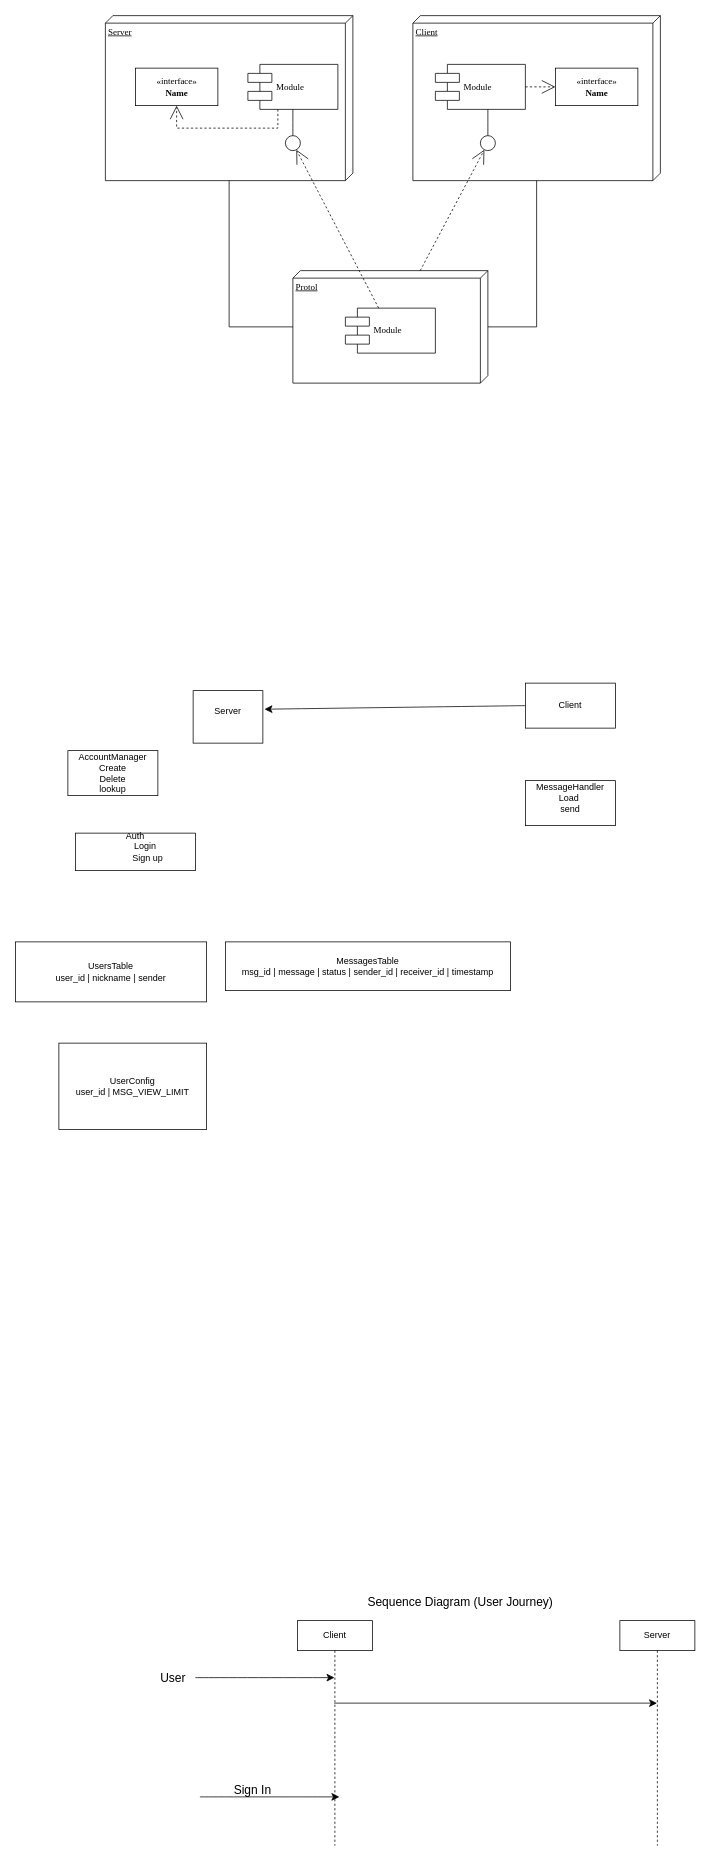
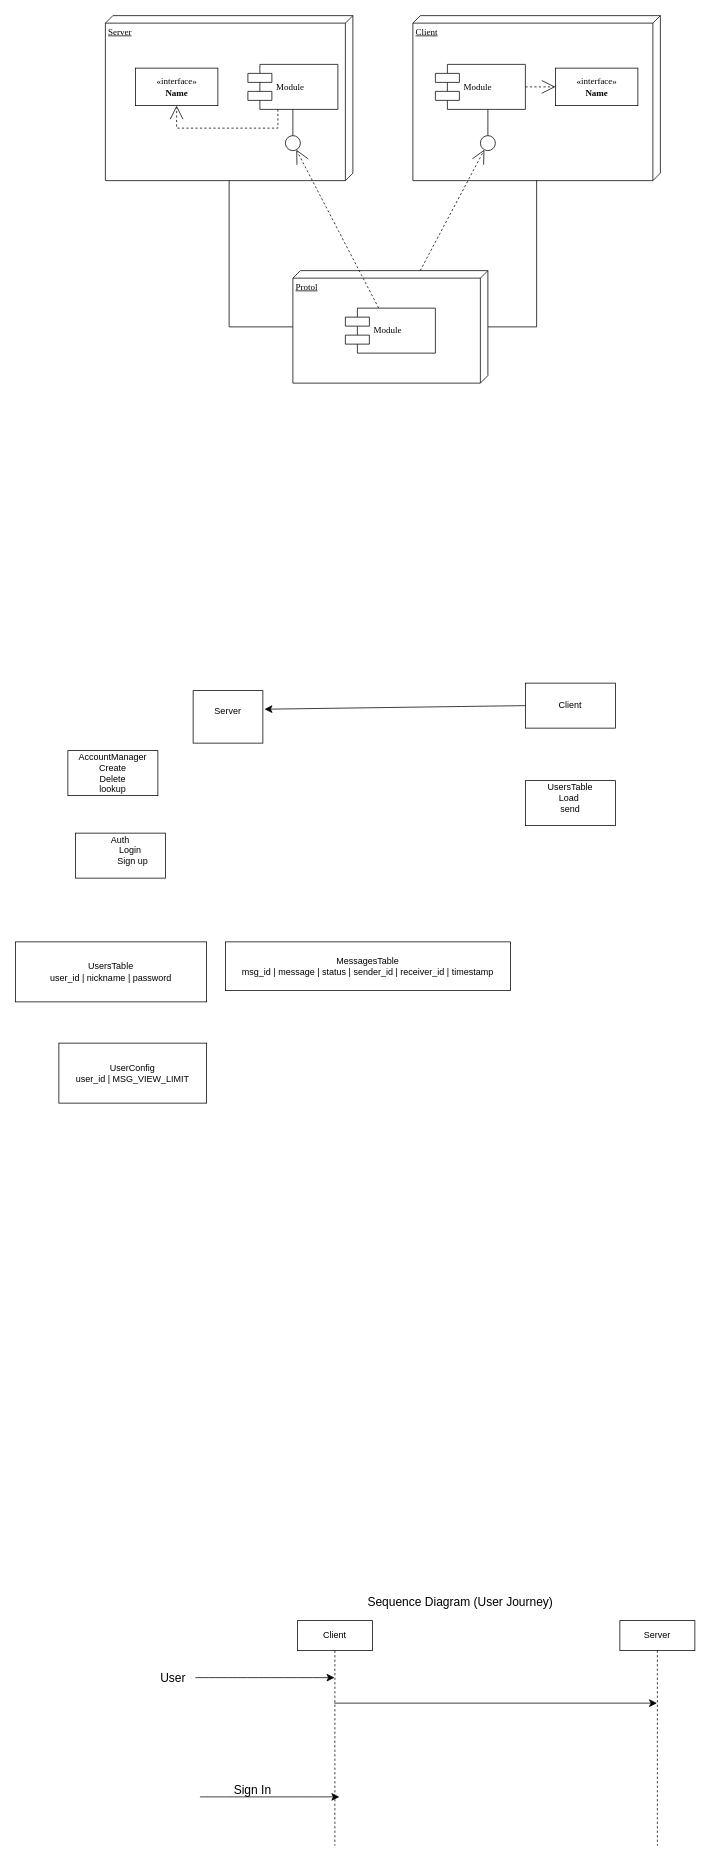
- <mxCell id="24" value="&lt;div&gt;MessageHandler&lt;/div&gt;&lt;div&gt;&lt;div&gt;&lt;span style=&quot;white-space: pre;&quot;&gt;Load &lt;/span&gt;&lt;/div&gt;&lt;div&gt;send&lt;/div&gt;&lt;br&gt;&lt;/div&gt;" style="rounded=0;whiteSpace=wrap;html=1;" vertex="1" parent="1"><mxGeometry x="700" y="1040" width="120" height="60" as="geometry" /></mxCell>
+ <mxCell id="24" value="&lt;div&gt;UsersTable&lt;/div&gt;&lt;div&gt;&lt;div&gt;&lt;span style=&quot;white-space: pre;&quot;&gt;Load &lt;/span&gt;&lt;/div&gt;&lt;div&gt;send&lt;/div&gt;&lt;br&gt;&lt;/div&gt;" style="rounded=0;whiteSpace=wrap;html=1;" vertex="1" parent="1"><mxGeometry x="700" y="1040" width="120" height="60" as="geometry" /></mxCell>
- <mxCell id="23" value="&lt;div&gt;Auth&lt;/div&gt;&lt;div&gt;&lt;div&gt;&lt;span style=&quot;white-space: pre;&quot;&gt;&#09;&lt;/span&gt;Login&lt;/div&gt;&lt;div&gt;&lt;span style=&quot;white-space: pre;&quot;&gt;&#09;&lt;/span&gt;&amp;nbsp; Sign up&lt;/div&gt;&lt;br&gt;&lt;/div&gt;" style="rounded=0;whiteSpace=wrap;html=1;" vertex="1" parent="1"><mxGeometry x="100" y="1110" width="160" height="50" as="geometry" /></mxCell>
+ <mxCell id="23" value="&lt;div&gt;Auth&lt;/div&gt;&lt;div&gt;&lt;div&gt;&lt;span style=&quot;white-space: pre;&quot;&gt;&#09;&lt;/span&gt;Login&lt;/div&gt;&lt;div&gt;&lt;span style=&quot;white-space: pre;&quot;&gt;&#09;&lt;/span&gt;&amp;nbsp; Sign up&lt;/div&gt;&lt;br&gt;&lt;/div&gt;" style="rounded=0;whiteSpace=wrap;html=1;" vertex="1" parent="1"><mxGeometry x="100" y="1110" width="120" height="60" as="geometry" /></mxCell>
- <mxCell id="27" value="&lt;div&gt;UsersTable&lt;/div&gt;&lt;div&gt;&lt;div&gt;user_id | nickname | sender&lt;/div&gt;&lt;/div&gt;" style="rounded=0;whiteSpace=wrap;html=1;" vertex="1" parent="1"><mxGeometry y="1255" width="255" height="80" as="geometry" x="20" /></mxCell>
+ <mxCell id="27" value="&lt;div&gt;UsersTable&lt;/div&gt;&lt;div&gt;&lt;div&gt;user_id | nickname | password&lt;/div&gt;&lt;/div&gt;" style="rounded=0;whiteSpace=wrap;html=1;" vertex="1" parent="1"><mxGeometry y="1255" width="255" height="80" as="geometry" x="20" /></mxCell>
- <mxCell id="28" value="&lt;div&gt;UserConfig&lt;/div&gt;&lt;div&gt;user_id | MSG_VIEW_LIMIT &lt;br&gt;&lt;/div&gt;" style="rounded=0;whiteSpace=wrap;html=1;" vertex="1" parent="1"><mxGeometry x="78" y="1390" width="197" height="115" as="geometry" /></mxCell>
+ <mxCell id="28" value="&lt;div&gt;UserConfig&lt;/div&gt;&lt;div&gt;user_id | MSG_VIEW_LIMIT &lt;br&gt;&lt;/div&gt;" style="rounded=0;whiteSpace=wrap;html=1;" vertex="1" parent="1"><mxGeometry x="78" y="1390" width="197" height="80" as="geometry" /></mxCell>
